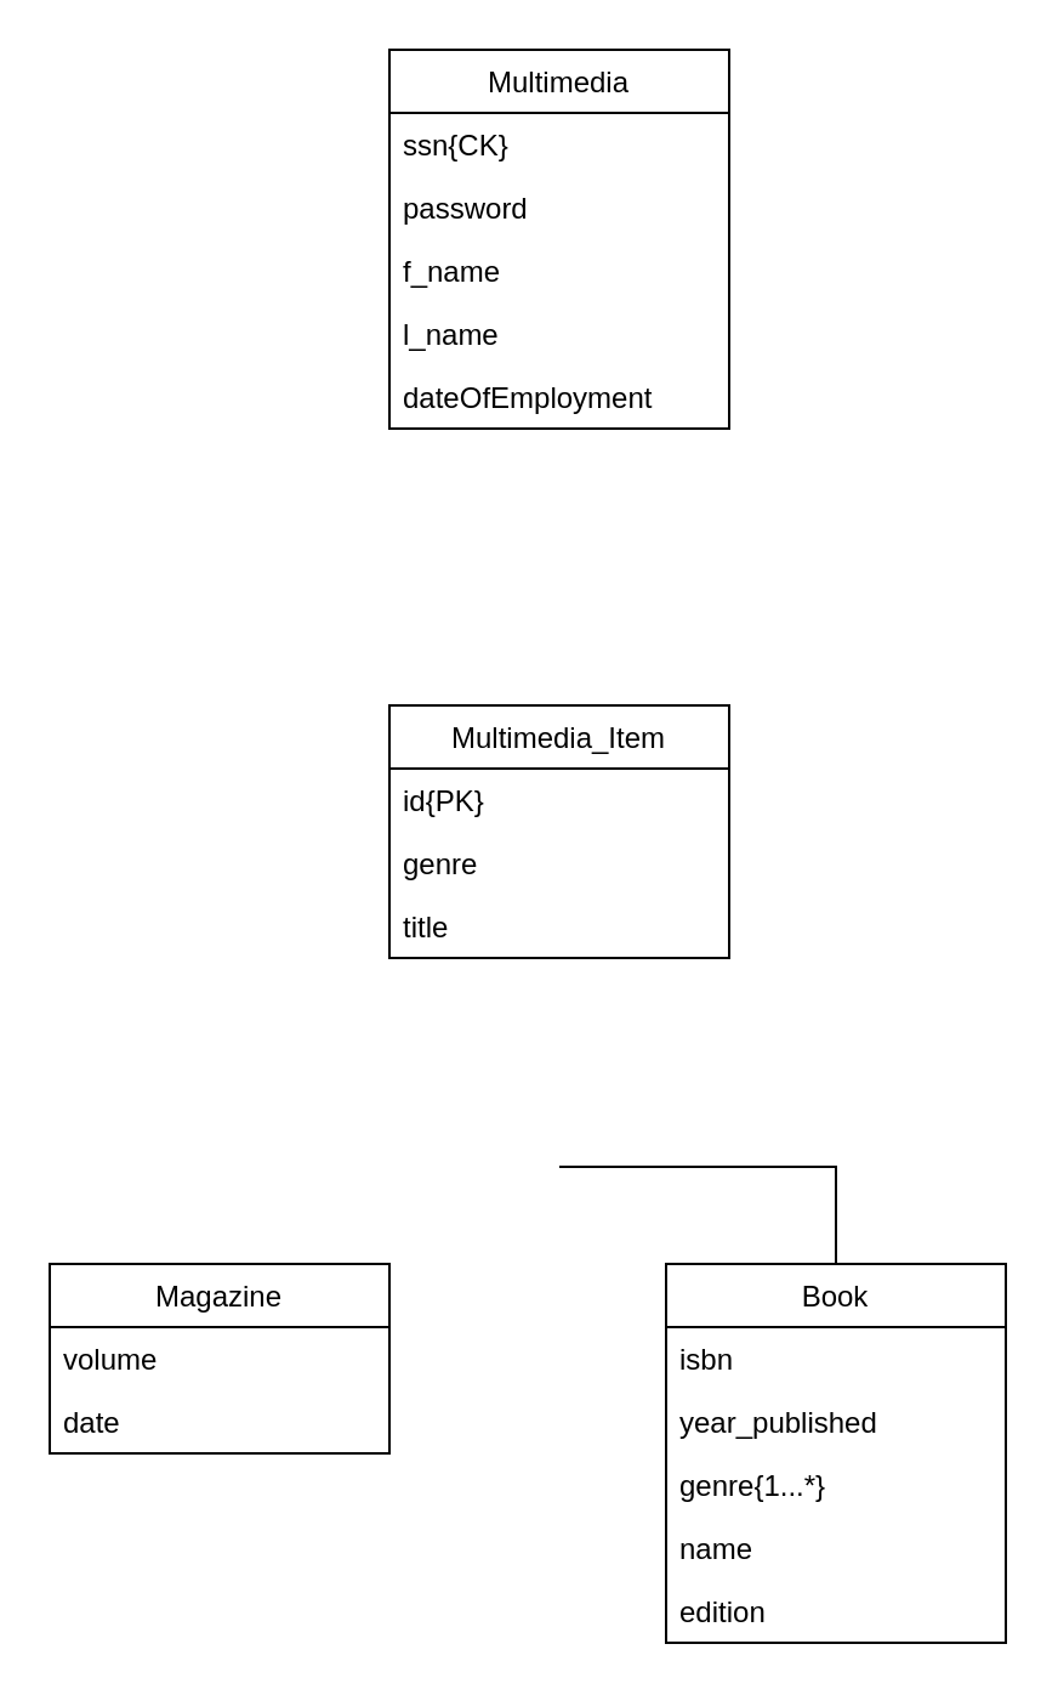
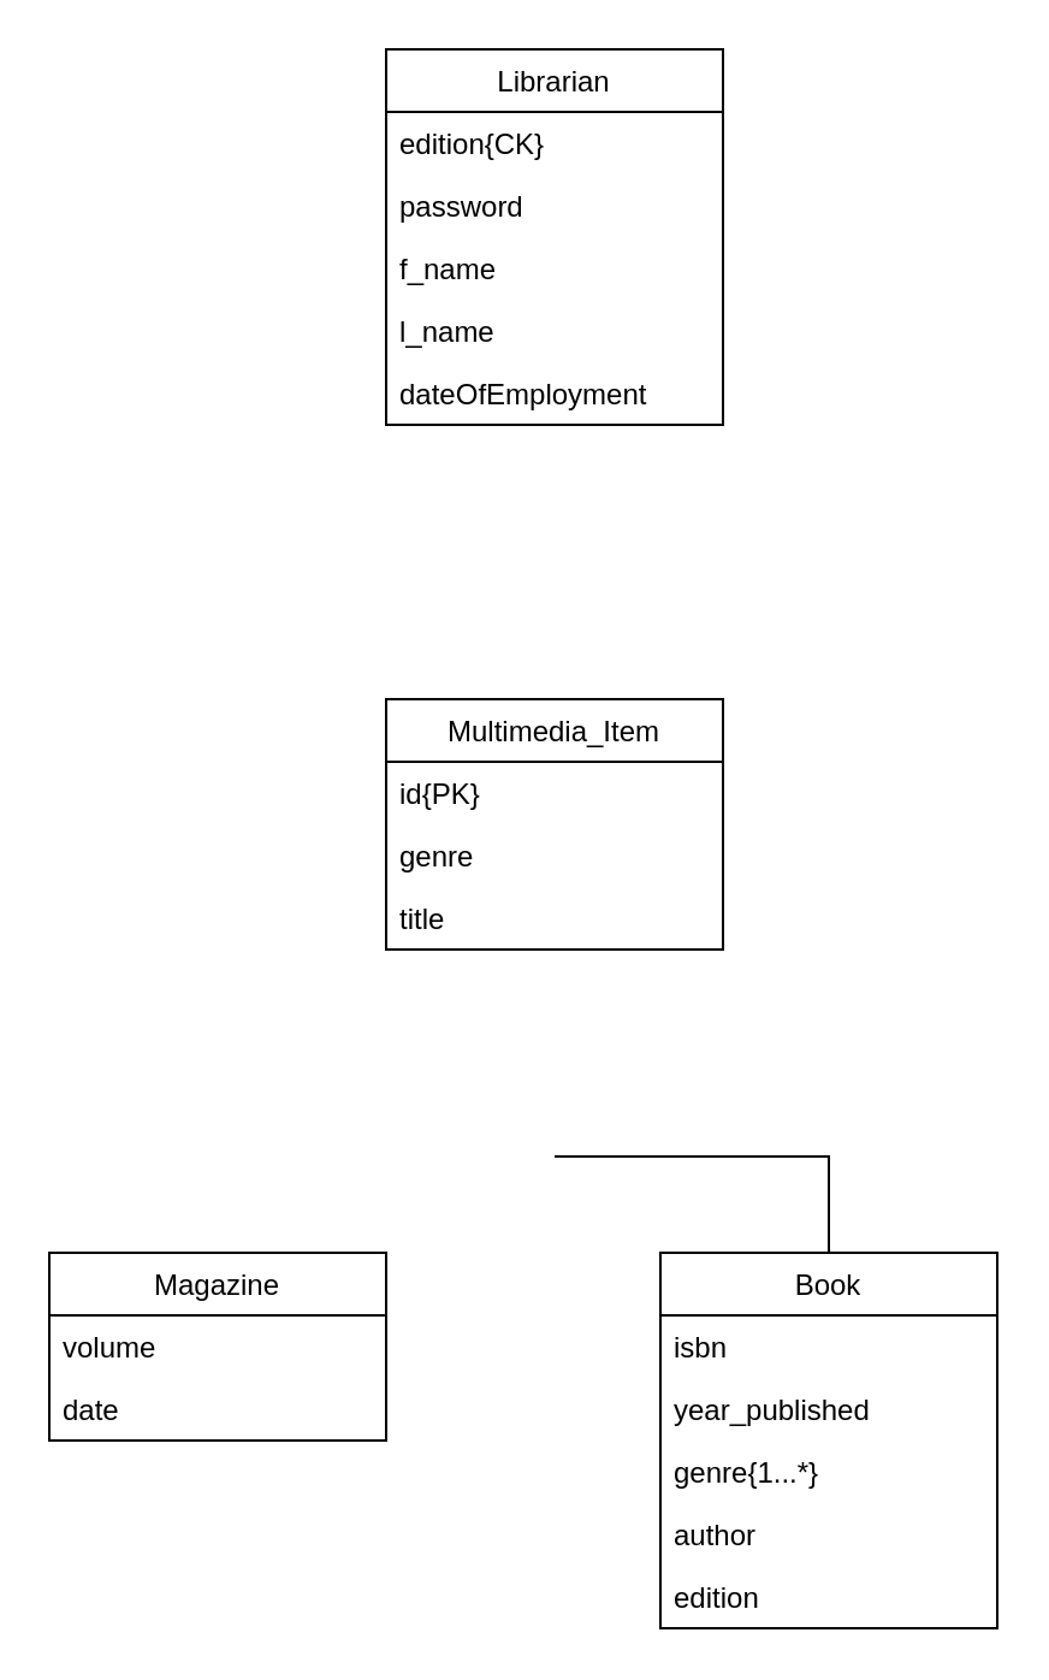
- <mxCell id="2" value="Multimedia" style="swimlane;fontStyle=0;childLayout=stackLayout;horizontal=1;startSize=26;fillColor=none;horizontalStack=0;resizeParent=1;resizeParentMax=0;resizeLast=0;collapsible=1;marginBottom=0;" parent="1" vertex="1"><mxGeometry x="160" y="20" width="140" height="156" as="geometry" /></mxCell>
+ <mxCell id="2" value="Librarian" style="swimlane;fontStyle=0;childLayout=stackLayout;horizontal=1;startSize=26;fillColor=none;horizontalStack=0;resizeParent=1;resizeParentMax=0;resizeLast=0;collapsible=1;marginBottom=0;" parent="1" vertex="1"><mxGeometry x="160" y="20" width="140" height="156" as="geometry" /></mxCell>
- <mxCell id="3" value="ssn{CK}" style="text;strokeColor=none;fillColor=none;align=left;verticalAlign=top;spacingLeft=4;spacingRight=4;overflow=hidden;rotatable=0;points=[[0,0.5],[1,0.5]];portConstraint=eastwest;" parent="2" vertex="1"><mxGeometry y="26" width="140" height="26" as="geometry" /></mxCell>
+ <mxCell id="3" value="edition{CK}" style="text;strokeColor=none;fillColor=none;align=left;verticalAlign=top;spacingLeft=4;spacingRight=4;overflow=hidden;rotatable=0;points=[[0,0.5],[1,0.5]];portConstraint=eastwest;" parent="2" vertex="1"><mxGeometry y="26" width="140" height="26" as="geometry" /></mxCell>
- <mxCell id="19" value="name" style="text;strokeColor=none;fillColor=none;align=left;verticalAlign=top;spacingLeft=4;spacingRight=4;overflow=hidden;rotatable=0;points=[[0,0.5],[1,0.5]];portConstraint=eastwest;" parent="15" vertex="1"><mxGeometry y="104" width="140" height="26" as="geometry" /></mxCell>
+ <mxCell id="19" value="author" style="text;strokeColor=none;fillColor=none;align=left;verticalAlign=top;spacingLeft=4;spacingRight=4;overflow=hidden;rotatable=0;points=[[0,0.5],[1,0.5]];portConstraint=eastwest;" parent="15" vertex="1"><mxGeometry y="104" width="140" height="26" as="geometry" /></mxCell>
